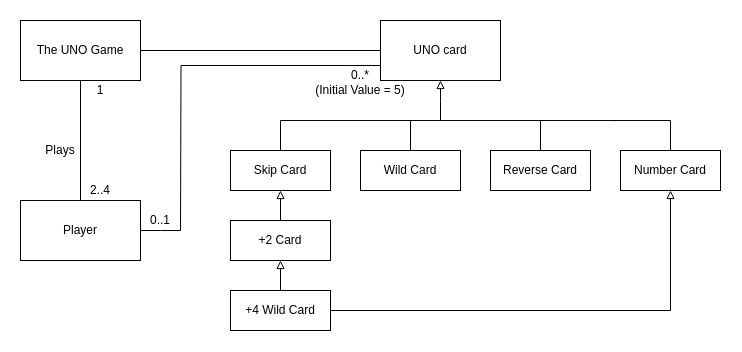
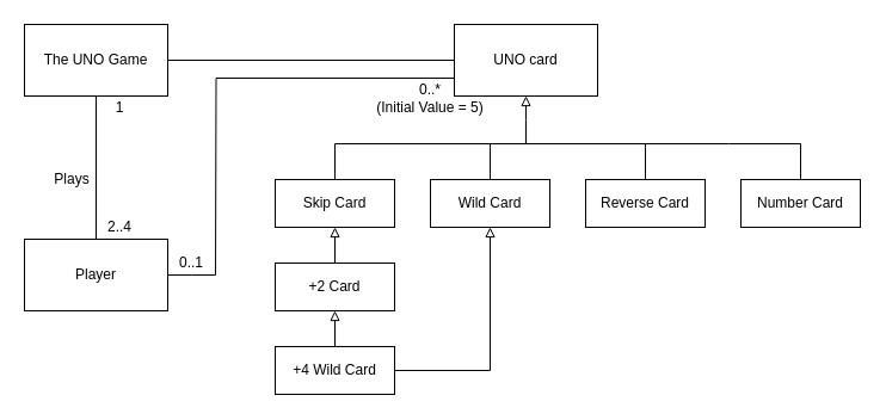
- <mxCell id="19" style="edgeStyle=orthogonalEdgeStyle;rounded=0;orthogonalLoop=1;jettySize=auto;html=1;exitX=1;exitY=0.5;exitDx=0;exitDy=0;startArrow=none;startFill=0;endArrow=block;endFill=0;" edge="1" parent="1" source="20" target="22"><mxGeometry relative="1" as="geometry" /></mxCell>
+ <mxCell id="19" style="edgeStyle=orthogonalEdgeStyle;rounded=0;orthogonalLoop=1;jettySize=auto;html=1;exitX=1;exitY=0.5;exitDx=0;exitDy=0;entryX=0.5;entryY=1;entryDx=0;entryDy=0;startArrow=none;startFill=0;endArrow=block;endFill=0;" edge="1" parent="1" source="20" target="17"><mxGeometry relative="1" as="geometry" /></mxCell>
